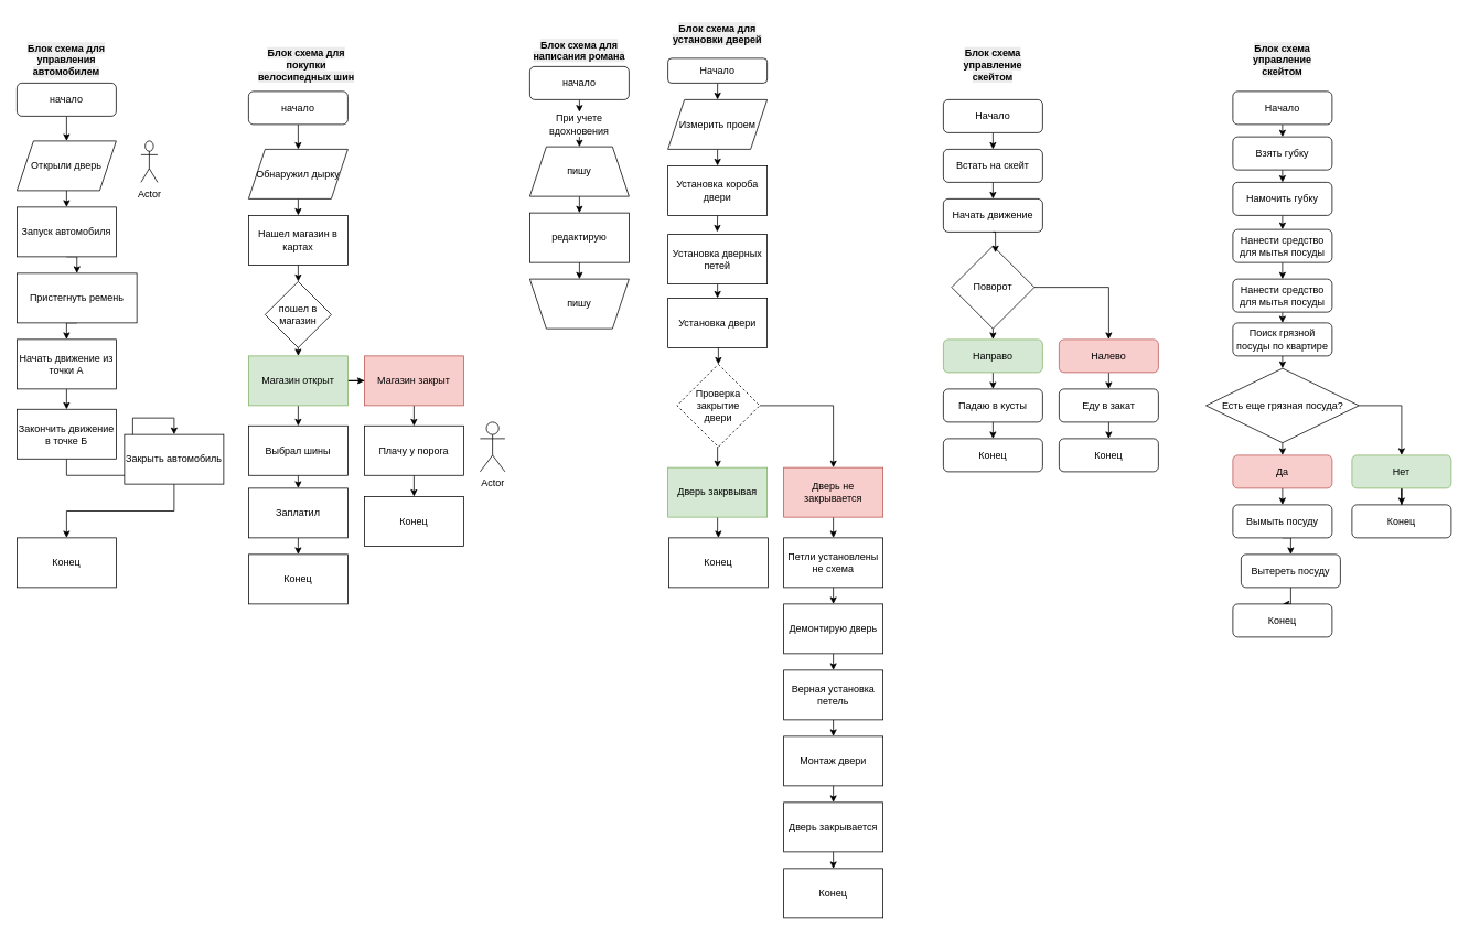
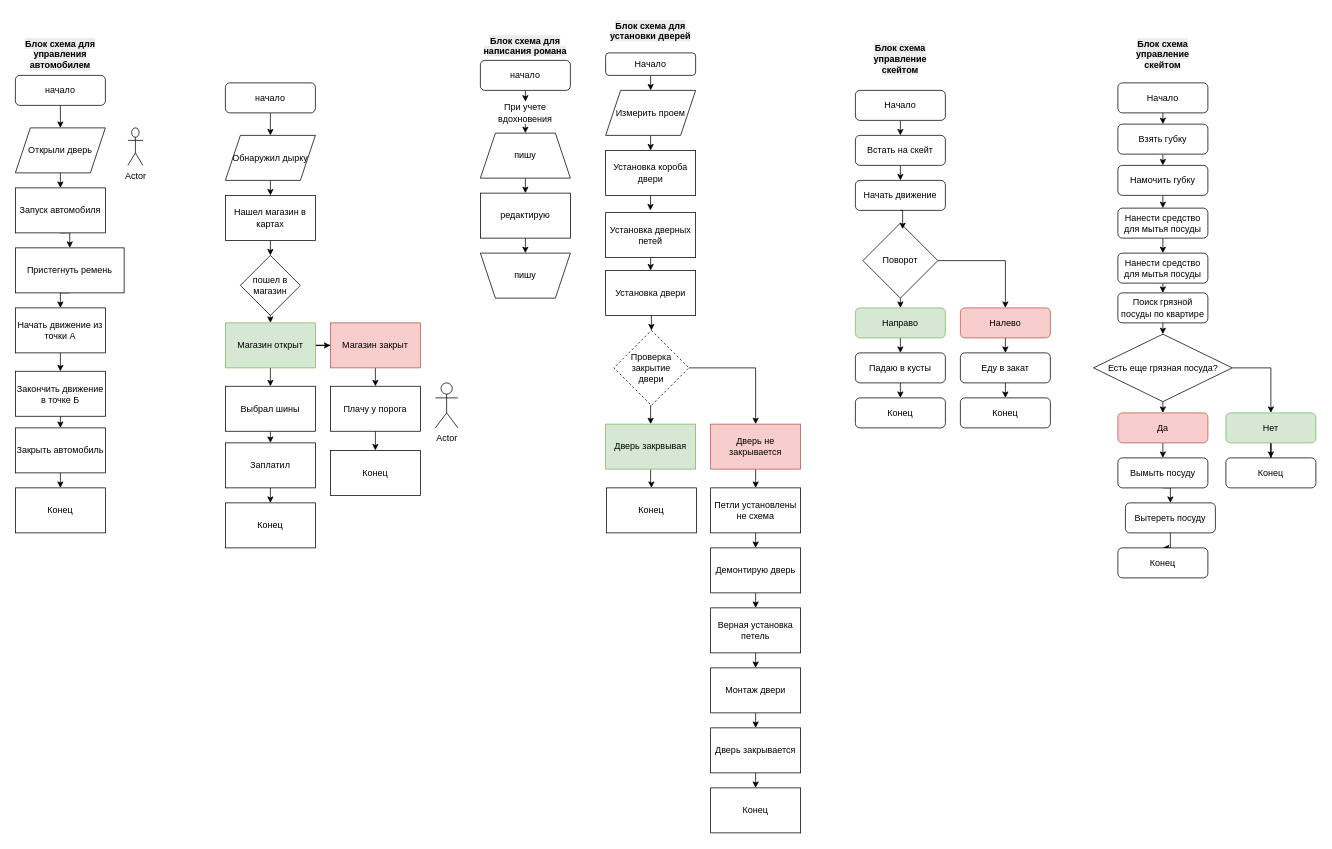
- <mxCell id="19" value="&lt;span style=&quot;color: rgb(0, 0, 0); font-family: Helvetica; font-size: 12px; font-style: normal; font-variant-ligatures: normal; font-variant-caps: normal; letter-spacing: normal; orphans: 2; text-indent: 0px; text-transform: none; widows: 2; word-spacing: 0px; -webkit-text-stroke-width: 0px; white-space: normal; background-color: rgb(236, 236, 236); text-decoration-thickness: initial; text-decoration-style: initial; text-decoration-color: initial; float: none; display: inline !important;&quot;&gt;Блок схема для покупки велосипедных шин&lt;/span&gt;" style="text;whiteSpace=wrap;html=1;align=center;fontStyle=1" parent="1" vertex="1"><mxGeometry x="310" y="50" width="120" height="50" as="geometry" /></mxCell>
- <mxCell id="15" value="Закрыть автомобиль" style="rounded=0;whiteSpace=wrap;html=1;" parent="1" vertex="1"><mxGeometry x="150" y="525" width="120" height="60" as="geometry" /></mxCell>
+ <mxCell id="15" value="Закрыть автомобиль" style="rounded=0;whiteSpace=wrap;html=1;" parent="1" vertex="1"><mxGeometry x="20" y="570" width="120" height="60" as="geometry" /></mxCell>
